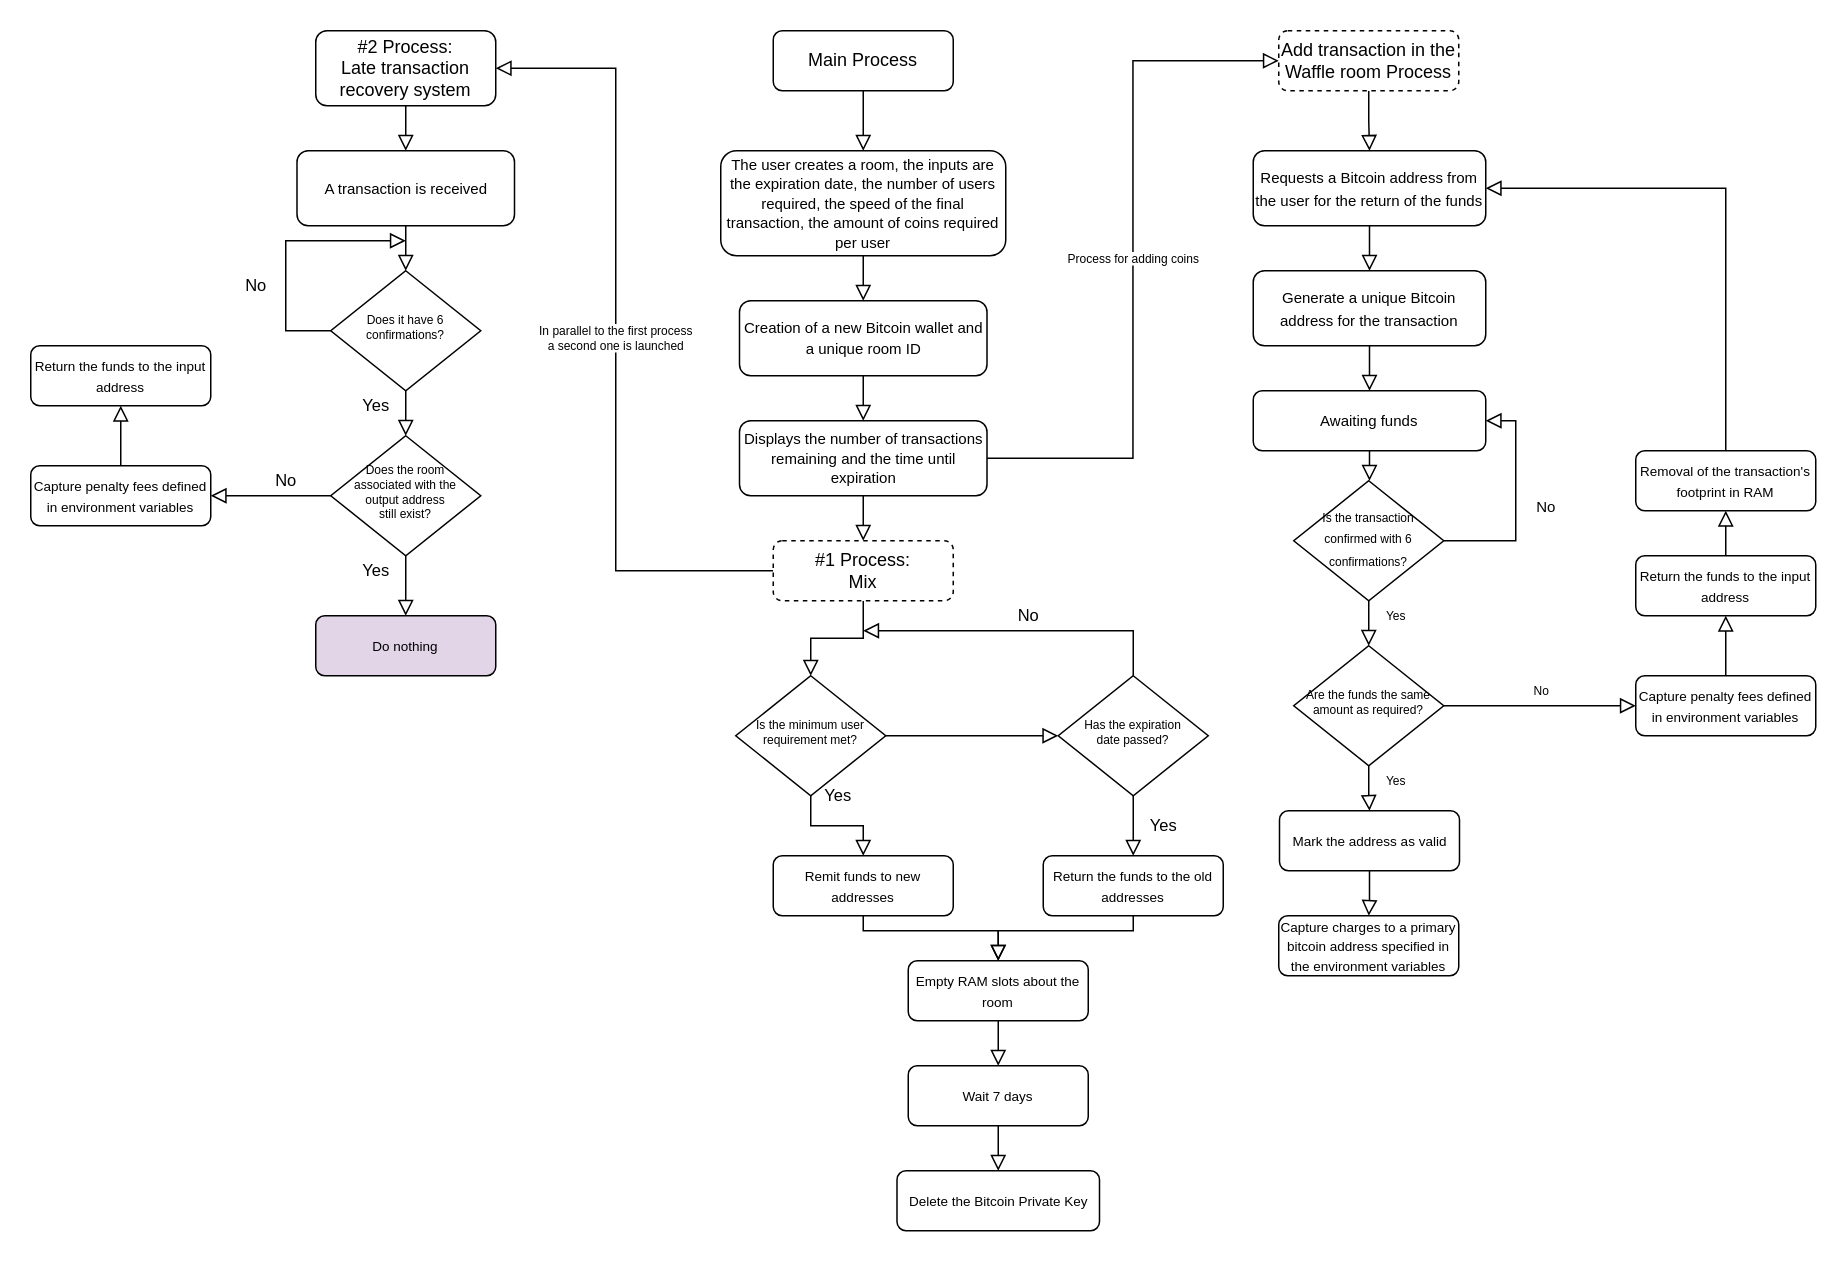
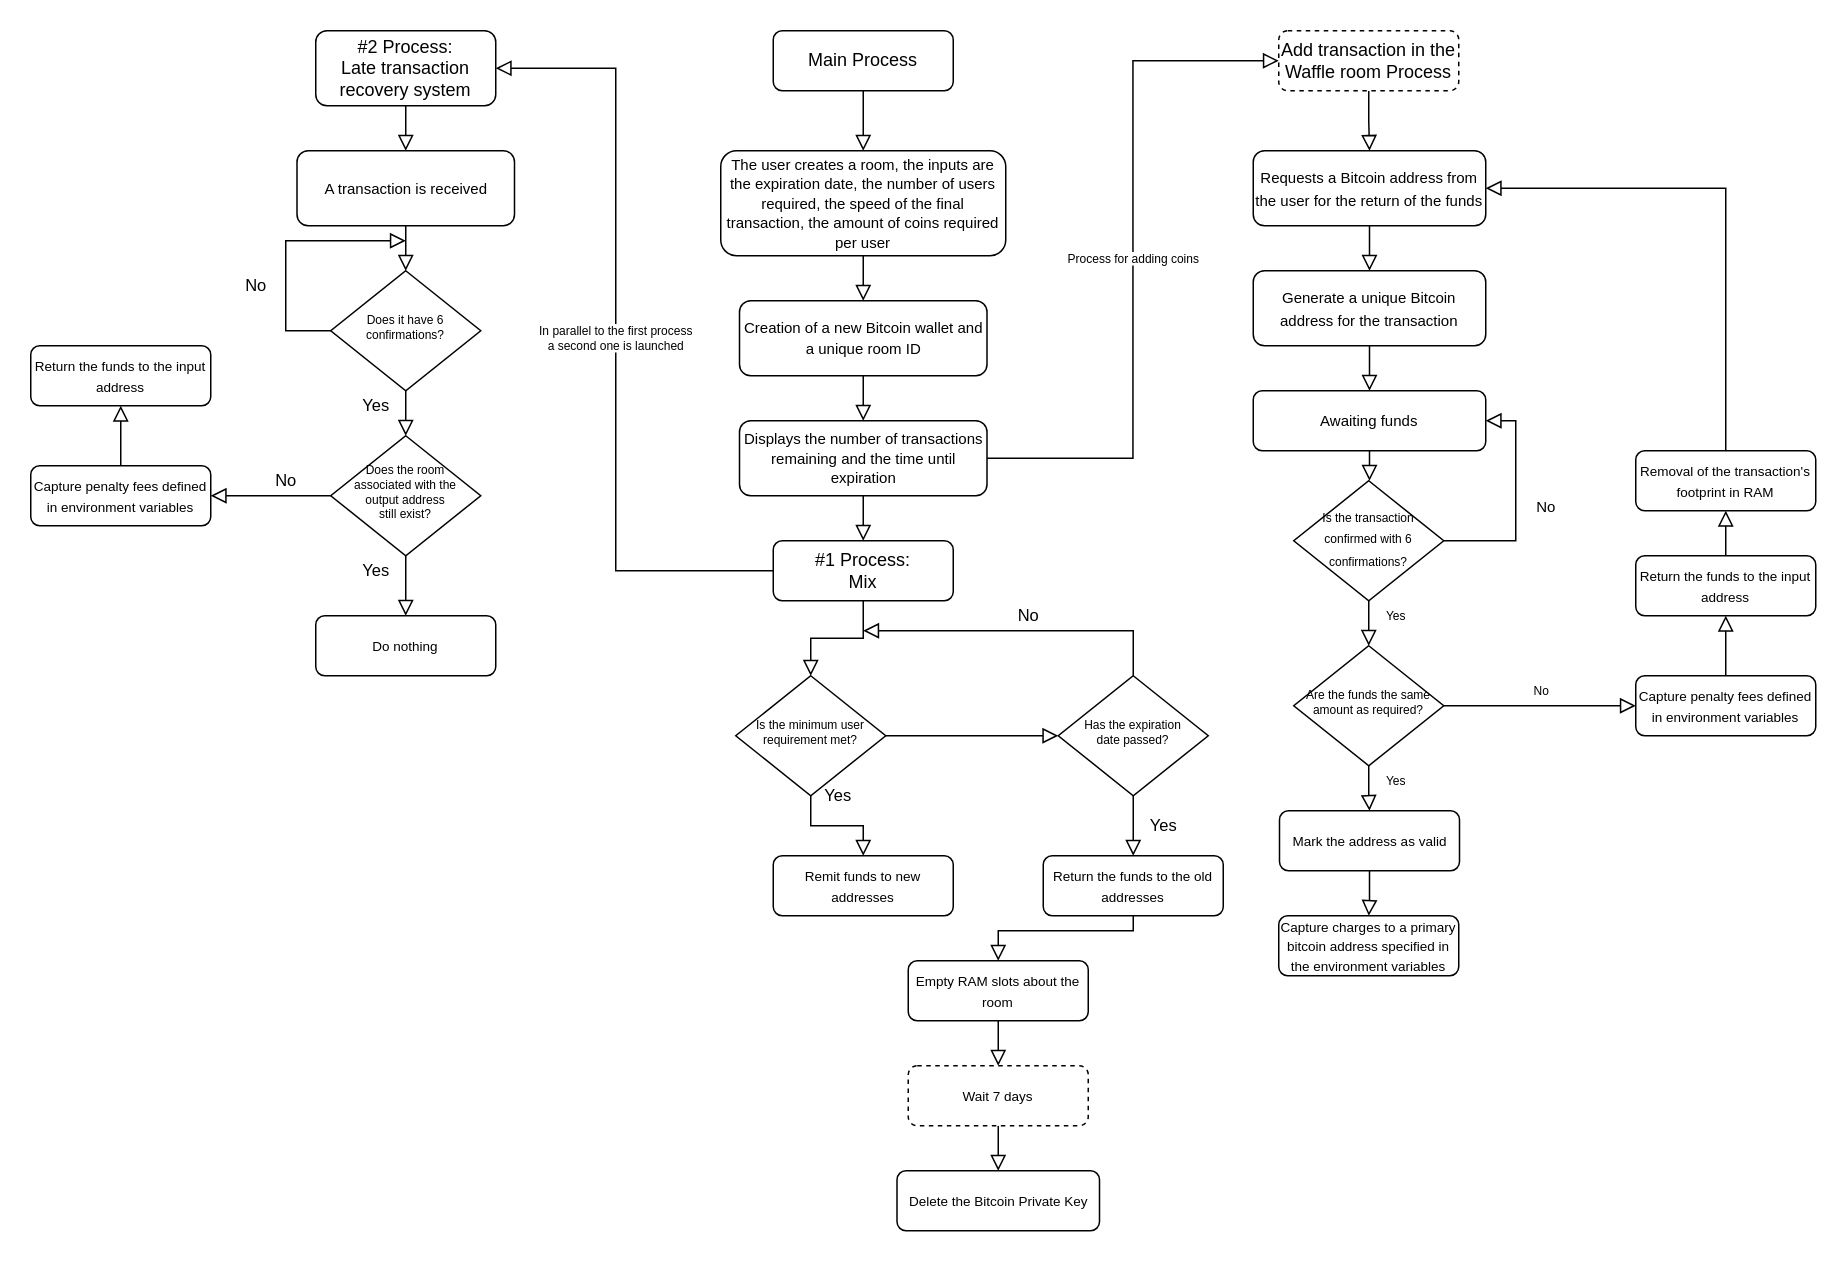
- <mxCell id="4" value="#1 Process:&lt;br&gt;Mix" style="rounded=1;whiteSpace=wrap;html=1;fontSize=12;glass=0;strokeWidth=1;shadow=0;dashed=1;" vertex="1" parent="1"><mxGeometry x="515" y="360" width="120" height="40" as="geometry" /></mxCell>
+ <mxCell id="4" value="#1 Process:&lt;br&gt;Mix" style="rounded=1;whiteSpace=wrap;html=1;fontSize=12;glass=0;strokeWidth=1;shadow=0;" vertex="1" parent="1"><mxGeometry x="515" y="360" width="120" height="40" as="geometry" /></mxCell>
- <mxCell id="59" value="&lt;font style=&quot;font-size: 9px&quot;&gt;Do nothing&lt;/font&gt;" style="rounded=1;whiteSpace=wrap;html=1;fontSize=11;glass=0;strokeWidth=1;shadow=0;verticalAlign=middle;fillColor=#e1d5e7;" vertex="1" parent="1"><mxGeometry x="210" y="410" width="120" height="40" as="geometry" /></mxCell>
+ <mxCell id="59" value="&lt;font style=&quot;font-size: 9px&quot;&gt;Do nothing&lt;/font&gt;" style="rounded=1;whiteSpace=wrap;html=1;fontSize=11;glass=0;strokeWidth=1;shadow=0;verticalAlign=middle;" vertex="1" parent="1"><mxGeometry x="210" y="410" width="120" height="40" as="geometry" /></mxCell>
- <mxCell id="13" style="edgeStyle=orthogonalEdgeStyle;rounded=0;orthogonalLoop=1;jettySize=auto;html=1;entryX=0.5;entryY=0;entryDx=0;entryDy=0;fontSize=11;endArrow=block;endFill=0;endSize=8;strokeWidth=1;" edge="1" parent="1" source="14" target="16"><mxGeometry relative="1" as="geometry"><Array as="points"><mxPoint x="575" y="620" /><mxPoint x="665" y="620" /></Array></mxGeometry></mxCell>
- <mxCell id="50" value="&lt;font style=&quot;font-size: 9px&quot;&gt;Wait 7 days&lt;/font&gt;" style="rounded=1;whiteSpace=wrap;html=1;fontSize=11;glass=0;strokeWidth=1;shadow=0;verticalAlign=middle;" vertex="1" parent="1"><mxGeometry x="605" y="710" width="120" height="40" as="geometry" /></mxCell>
+ <mxCell id="50" value="&lt;font style=&quot;font-size: 9px&quot;&gt;Wait 7 days&lt;/font&gt;" style="rounded=1;whiteSpace=wrap;html=1;fontSize=11;glass=0;strokeWidth=1;shadow=0;verticalAlign=middle;dashed=1;" vertex="1" parent="1"><mxGeometry x="605" y="710" width="120" height="40" as="geometry" /></mxCell>
